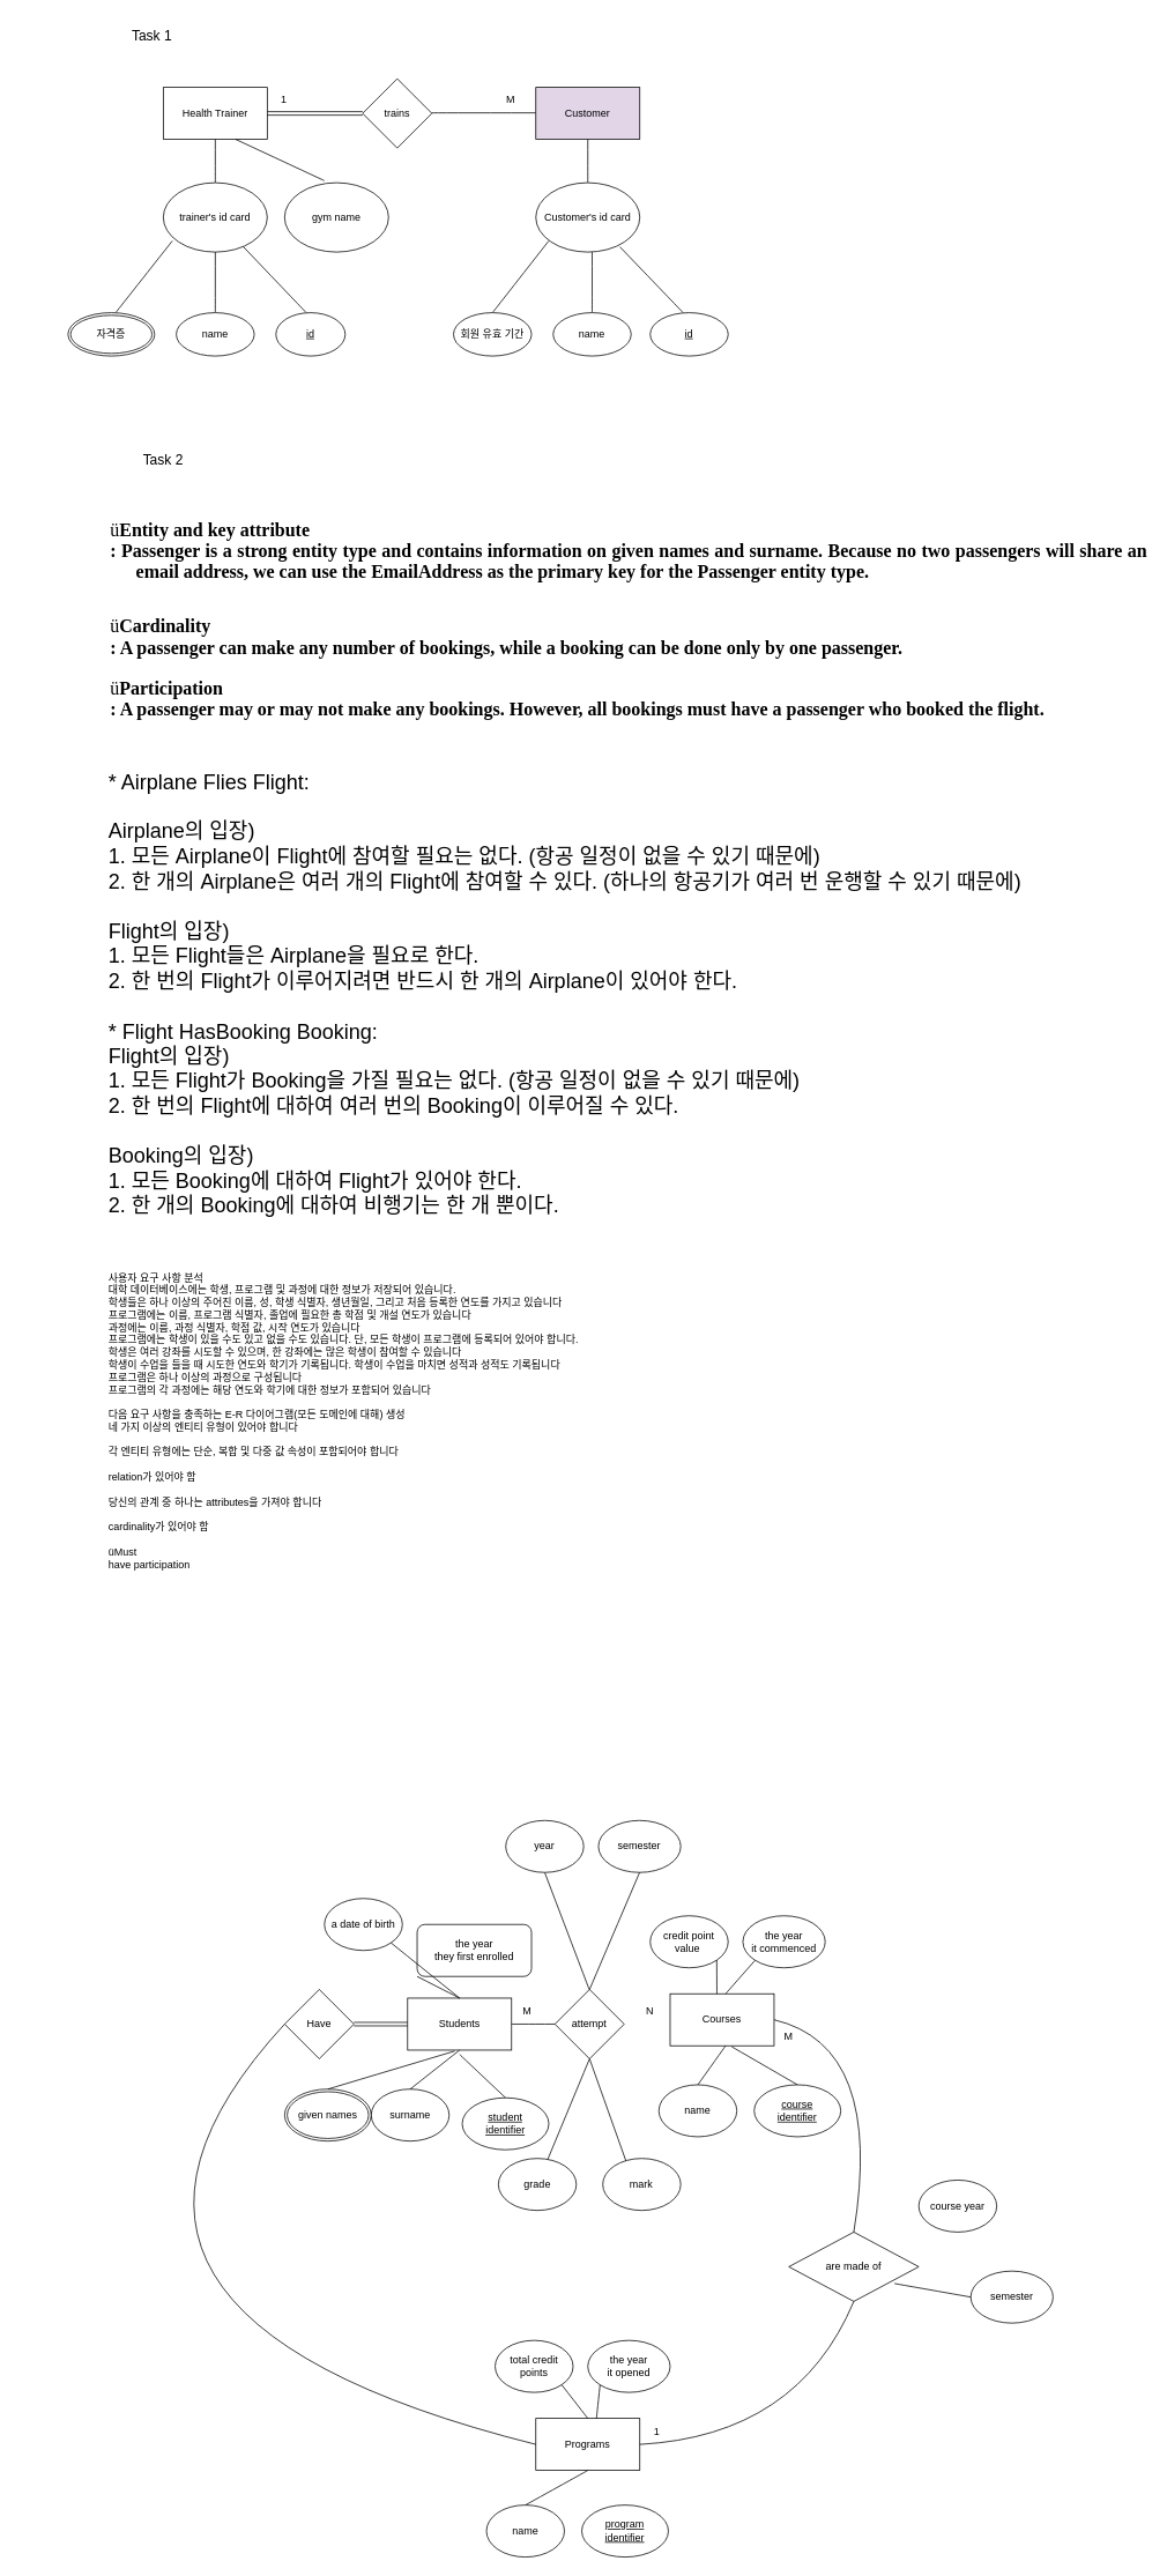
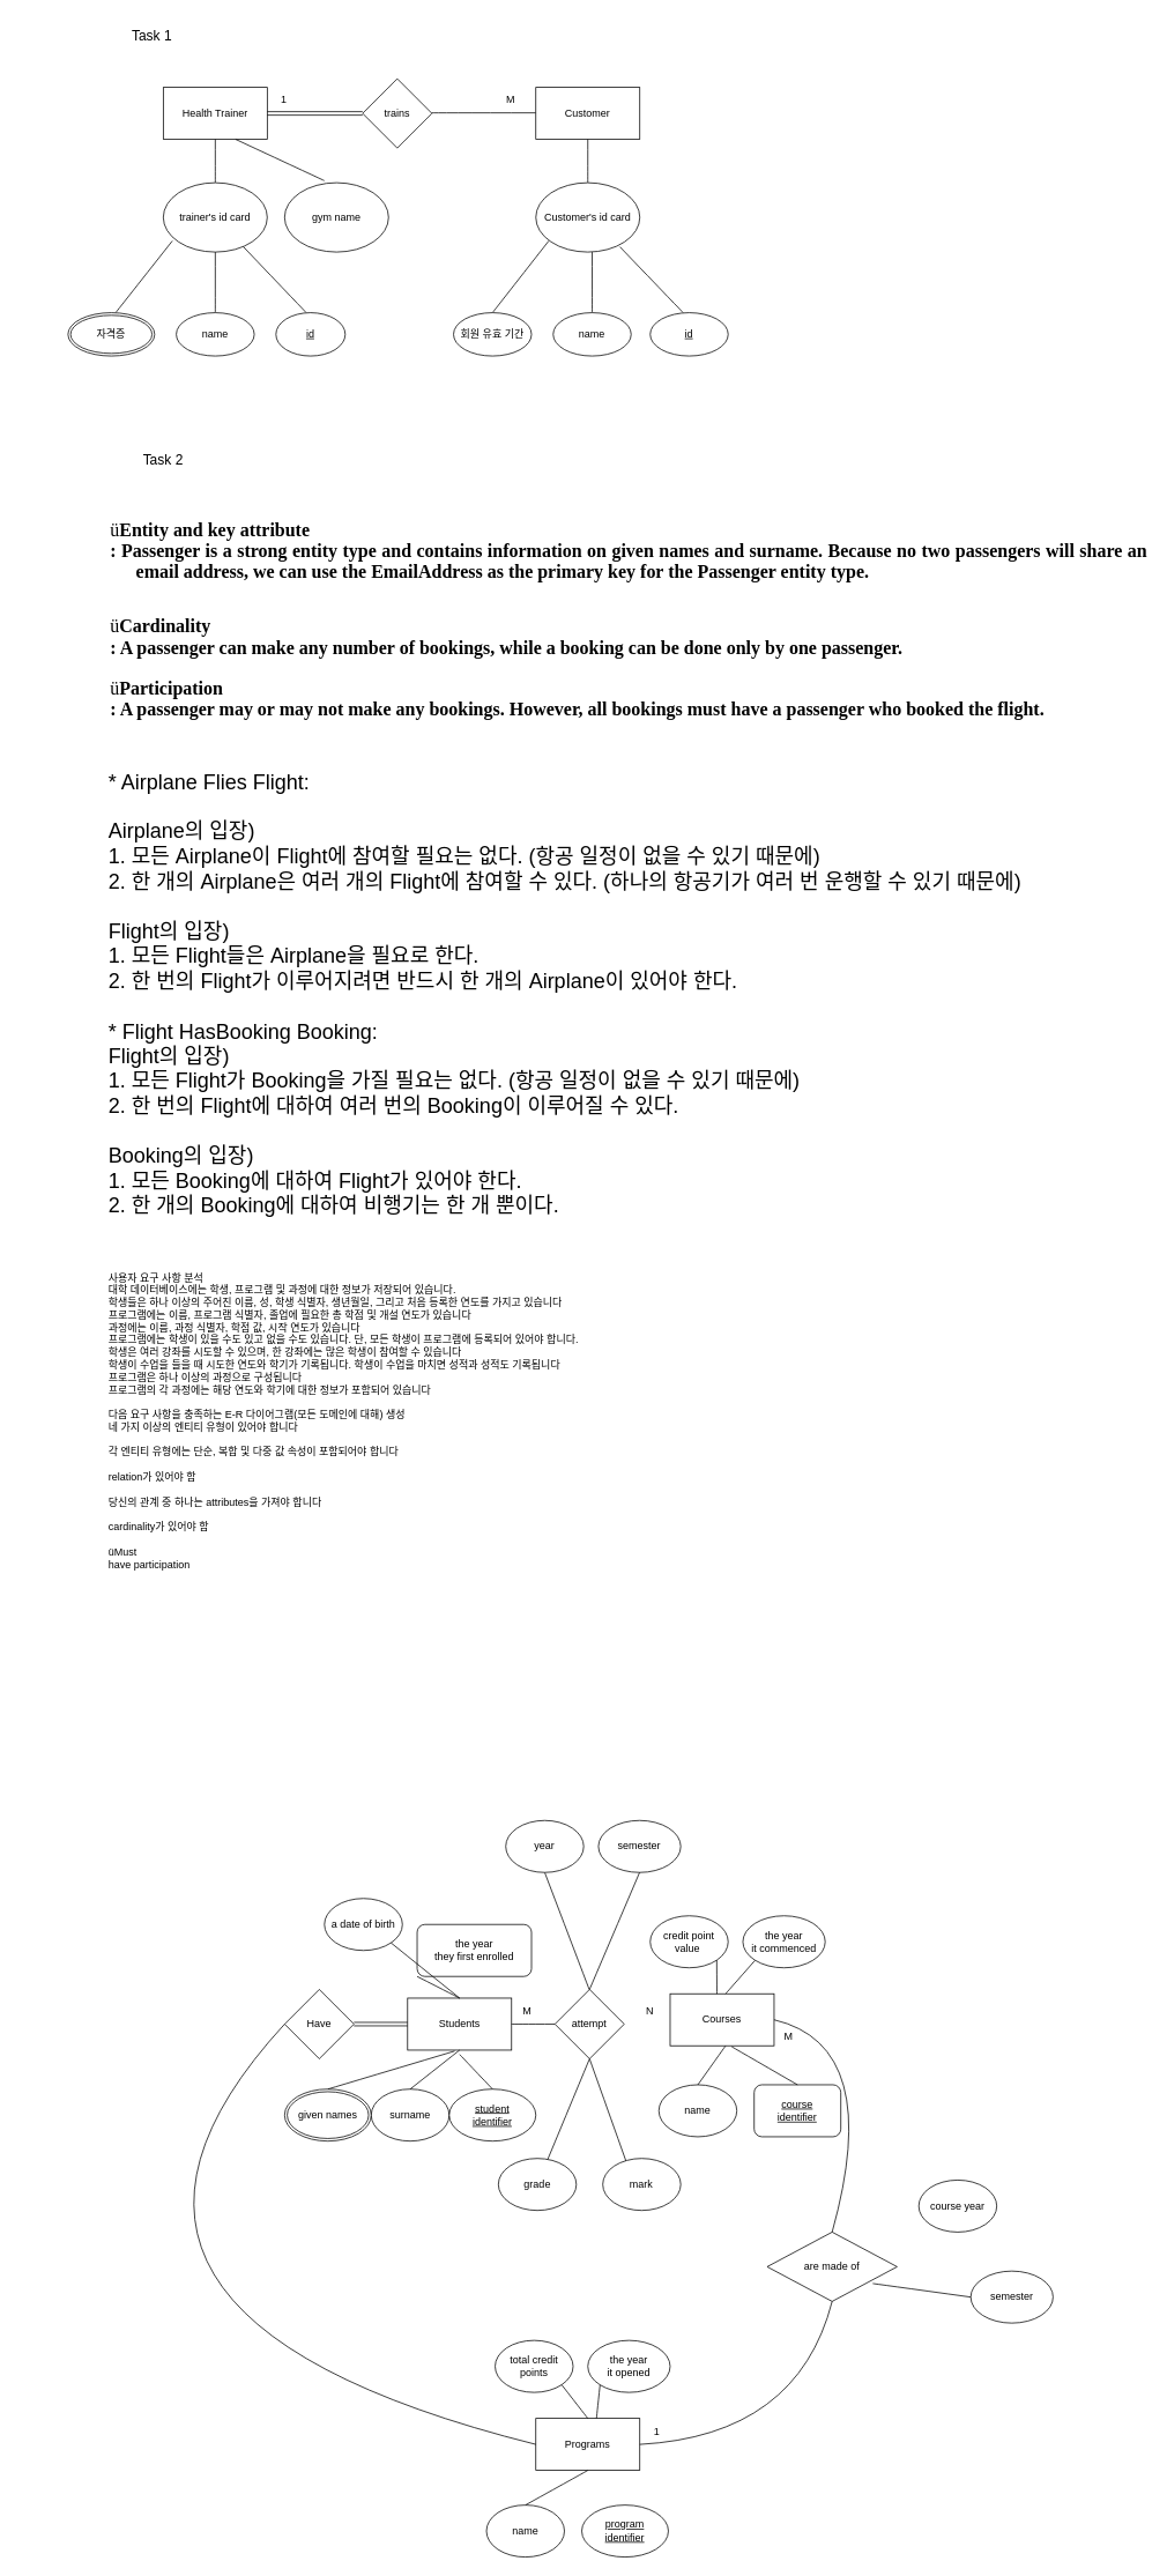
- <mxCell id="5" value="Customer" style="rounded=0;whiteSpace=wrap;html=1;fillColor=#e1d5e7;" vertex="1" parent="1"><mxGeometry x="618" y="100" width="120" height="60" as="geometry" /></mxCell>
+ <mxCell id="5" value="Customer" style="rounded=0;whiteSpace=wrap;html=1;" vertex="1" parent="1"><mxGeometry x="618" y="100" width="120" height="60" as="geometry" /></mxCell>
- <mxCell id="53" value="&lt;div&gt;course&lt;/div&gt;&lt;div&gt;identifier&lt;/div&gt;" style="ellipse;whiteSpace=wrap;html=1;align=center;fontStyle=4;" vertex="1" parent="1"><mxGeometry x="870" y="2405" width="100" height="60" as="geometry" /></mxCell>
+ <mxCell id="53" value="&lt;div&gt;course&lt;/div&gt;&lt;div&gt;identifier&lt;/div&gt;" style="whiteSpace=wrap;html=1;align=center;fontStyle=4;rounded=1;" vertex="1" parent="1"><mxGeometry x="870" y="2405" width="100" height="60" as="geometry" /></mxCell>
- <mxCell id="37" value="student&lt;div&gt;identifier&lt;/div&gt;" style="ellipse;whiteSpace=wrap;html=1;align=center;fontStyle=4;" vertex="1" parent="1"><mxGeometry x="533" y="2420" width="100" height="60" as="geometry" /></mxCell>
+ <mxCell id="37" value="student&lt;div&gt;identifier&lt;/div&gt;" style="ellipse;whiteSpace=wrap;html=1;align=center;fontStyle=4;" vertex="1" parent="1"><mxGeometry x="518" y="2410" width="100" height="60" as="geometry" /></mxCell>
- <mxCell id="73" value="are made of" style="rhombus;whiteSpace=wrap;html=1;" vertex="1" parent="1"><mxGeometry x="910" y="2575" width="150" height="80" as="geometry" /></mxCell>
+ <mxCell id="73" value="are made of" style="rhombus;whiteSpace=wrap;html=1;" vertex="1" parent="1"><mxGeometry x="885" y="2575" width="150" height="80" as="geometry" /></mxCell>
